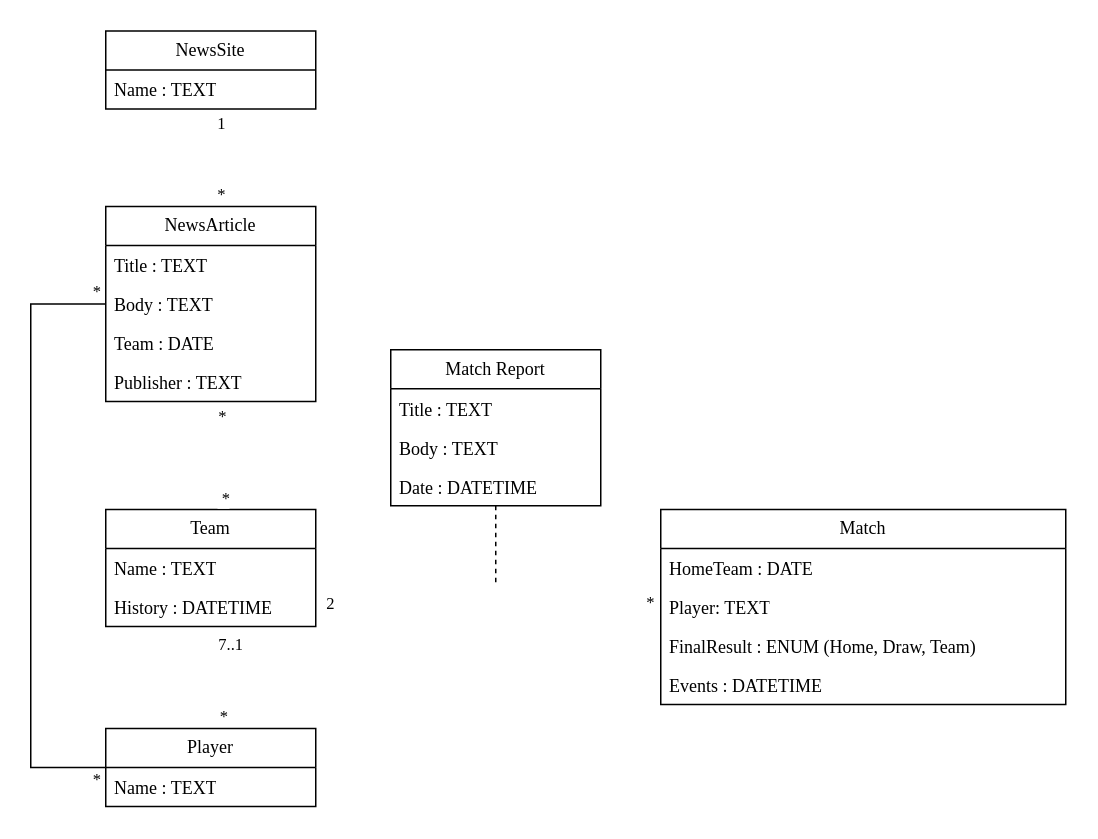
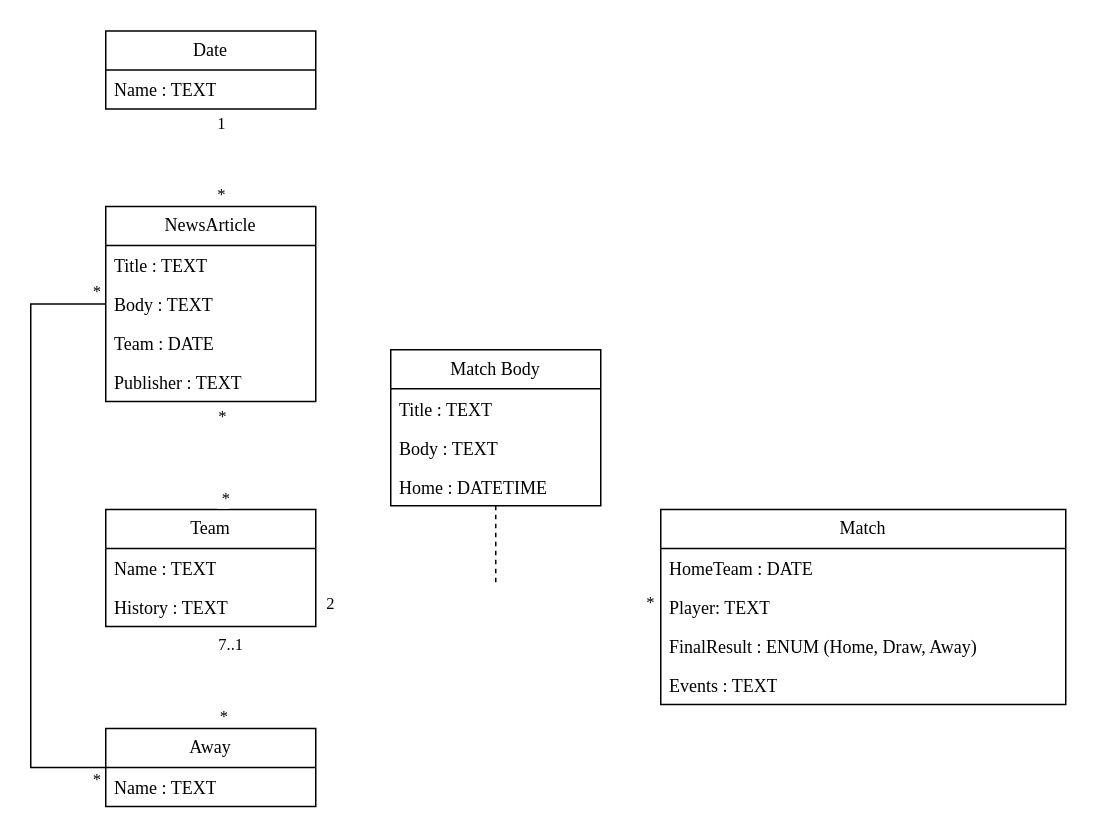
- <mxCell id="2" value="NewsSite" style="swimlane;fontStyle=0;childLayout=stackLayout;horizontal=1;startSize=26;fillColor=none;horizontalStack=0;resizeParent=1;resizeParentMax=0;resizeLast=0;collapsible=1;marginBottom=0;whiteSpace=wrap;html=1;fontFamily=Lexend;fontSource=https%3A%2F%2Ffonts.googleapis.com%2Fcss%3Ffamily%3DLexend;" parent="1" vertex="1"><mxGeometry x="70" y="20" width="140" height="52" as="geometry" /></mxCell>
+ <mxCell id="2" value="Date" style="swimlane;fontStyle=0;childLayout=stackLayout;horizontal=1;startSize=26;fillColor=none;horizontalStack=0;resizeParent=1;resizeParentMax=0;resizeLast=0;collapsible=1;marginBottom=0;whiteSpace=wrap;html=1;fontFamily=Lexend;fontSource=https%3A%2F%2Ffonts.googleapis.com%2Fcss%3Ffamily%3DLexend;" parent="1" vertex="1"><mxGeometry x="70" y="20" width="140" height="52" as="geometry" /></mxCell>
- <mxCell id="22" value="Match Report" style="swimlane;fontStyle=0;childLayout=stackLayout;horizontal=1;startSize=26;fillColor=none;horizontalStack=0;resizeParent=1;resizeParentMax=0;resizeLast=0;collapsible=1;marginBottom=0;whiteSpace=wrap;html=1;fontFamily=Lexend;fontSource=https%3A%2F%2Ffonts.googleapis.com%2Fcss%3Ffamily%3DLexend;" parent="1" vertex="1"><mxGeometry x="260" y="232.5" width="140" height="104" as="geometry" /></mxCell>
+ <mxCell id="22" value="Match Body" style="swimlane;fontStyle=0;childLayout=stackLayout;horizontal=1;startSize=26;fillColor=none;horizontalStack=0;resizeParent=1;resizeParentMax=0;resizeLast=0;collapsible=1;marginBottom=0;whiteSpace=wrap;html=1;fontFamily=Lexend;fontSource=https%3A%2F%2Ffonts.googleapis.com%2Fcss%3Ffamily%3DLexend;" parent="1" vertex="1"><mxGeometry x="260" y="232.5" width="140" height="104" as="geometry" /></mxCell>
- <mxCell id="25" value="Date : DATETIME" style="text;strokeColor=none;fillColor=none;align=left;verticalAlign=top;spacingLeft=4;spacingRight=4;overflow=hidden;rotatable=0;points=[[0,0.5],[1,0.5]];portConstraint=eastwest;whiteSpace=wrap;html=1;fontFamily=Lexend;fontSource=https%3A%2F%2Ffonts.googleapis.com%2Fcss%3Ffamily%3DLexend;" parent="22" vertex="1"><mxGeometry y="78" width="140" height="26" as="geometry" /></mxCell>
+ <mxCell id="25" value="Home : DATETIME" style="text;strokeColor=none;fillColor=none;align=left;verticalAlign=top;spacingLeft=4;spacingRight=4;overflow=hidden;rotatable=0;points=[[0,0.5],[1,0.5]];portConstraint=eastwest;whiteSpace=wrap;html=1;fontFamily=Lexend;fontSource=https%3A%2F%2Ffonts.googleapis.com%2Fcss%3Ffamily%3DLexend;" parent="22" vertex="1"><mxGeometry y="78" width="140" height="26" as="geometry" /></mxCell>
- <mxCell id="12" value="History : DATETIME" style="text;strokeColor=none;fillColor=none;align=left;verticalAlign=top;spacingLeft=4;spacingRight=4;overflow=hidden;rotatable=0;points=[[0,0.5],[1,0.5]];portConstraint=eastwest;whiteSpace=wrap;html=1;fontFamily=Lexend;fontSource=https%3A%2F%2Ffonts.googleapis.com%2Fcss%3Ffamily%3DLexend;" parent="10" vertex="1"><mxGeometry y="52" width="140" height="26" as="geometry" /></mxCell>
+ <mxCell id="12" value="History : TEXT" style="text;strokeColor=none;fillColor=none;align=left;verticalAlign=top;spacingLeft=4;spacingRight=4;overflow=hidden;rotatable=0;points=[[0,0.5],[1,0.5]];portConstraint=eastwest;whiteSpace=wrap;html=1;fontFamily=Lexend;fontSource=https%3A%2F%2Ffonts.googleapis.com%2Fcss%3Ffamily%3DLexend;" parent="10" vertex="1"><mxGeometry y="52" width="140" height="26" as="geometry" /></mxCell>
- <mxCell id="16" value="FinalResult : ENUM (Home, Draw, Team)" style="text;strokeColor=none;fillColor=none;align=left;verticalAlign=top;spacingLeft=4;spacingRight=4;overflow=hidden;rotatable=0;points=[[0,0.5],[1,0.5]];portConstraint=eastwest;whiteSpace=wrap;html=1;fontFamily=Lexend;fontSource=https%3A%2F%2Ffonts.googleapis.com%2Fcss%3Ffamily%3DLexend;" parent="13" vertex="1"><mxGeometry y="78" width="270" height="26" as="geometry" /></mxCell>
+ <mxCell id="16" value="FinalResult : ENUM (Home, Draw, Away)" style="text;strokeColor=none;fillColor=none;align=left;verticalAlign=top;spacingLeft=4;spacingRight=4;overflow=hidden;rotatable=0;points=[[0,0.5],[1,0.5]];portConstraint=eastwest;whiteSpace=wrap;html=1;fontFamily=Lexend;fontSource=https%3A%2F%2Ffonts.googleapis.com%2Fcss%3Ffamily%3DLexend;" parent="13" vertex="1"><mxGeometry y="78" width="270" height="26" as="geometry" /></mxCell>
- <mxCell id="17" value="Events : DATETIME" style="text;strokeColor=none;fillColor=none;align=left;verticalAlign=top;spacingLeft=4;spacingRight=4;overflow=hidden;rotatable=0;points=[[0,0.5],[1,0.5]];portConstraint=eastwest;whiteSpace=wrap;html=1;fontFamily=Lexend;fontSource=https%3A%2F%2Ffonts.googleapis.com%2Fcss%3Ffamily%3DLexend;" parent="13" vertex="1"><mxGeometry y="104" width="270" height="26" as="geometry" /></mxCell>
+ <mxCell id="17" value="Events : TEXT" style="text;strokeColor=none;fillColor=none;align=left;verticalAlign=top;spacingLeft=4;spacingRight=4;overflow=hidden;rotatable=0;points=[[0,0.5],[1,0.5]];portConstraint=eastwest;whiteSpace=wrap;html=1;fontFamily=Lexend;fontSource=https%3A%2F%2Ffonts.googleapis.com%2Fcss%3Ffamily%3DLexend;" parent="13" vertex="1"><mxGeometry y="104" width="270" height="26" as="geometry" /></mxCell>
- <mxCell id="19" value="Player" style="swimlane;fontStyle=0;childLayout=stackLayout;horizontal=1;startSize=26;fillColor=none;horizontalStack=0;resizeParent=1;resizeParentMax=0;resizeLast=0;collapsible=1;marginBottom=0;whiteSpace=wrap;html=1;fontFamily=Lexend;fontSource=https%3A%2F%2Ffonts.googleapis.com%2Fcss%3Ffamily%3DLexend;" parent="1" vertex="1"><mxGeometry x="70" y="485" width="140" height="52" as="geometry" /></mxCell>
+ <mxCell id="19" value="Away" style="swimlane;fontStyle=0;childLayout=stackLayout;horizontal=1;startSize=26;fillColor=none;horizontalStack=0;resizeParent=1;resizeParentMax=0;resizeLast=0;collapsible=1;marginBottom=0;whiteSpace=wrap;html=1;fontFamily=Lexend;fontSource=https%3A%2F%2Ffonts.googleapis.com%2Fcss%3Ffamily%3DLexend;" parent="1" vertex="1"><mxGeometry x="70" y="485" width="140" height="52" as="geometry" /></mxCell>
